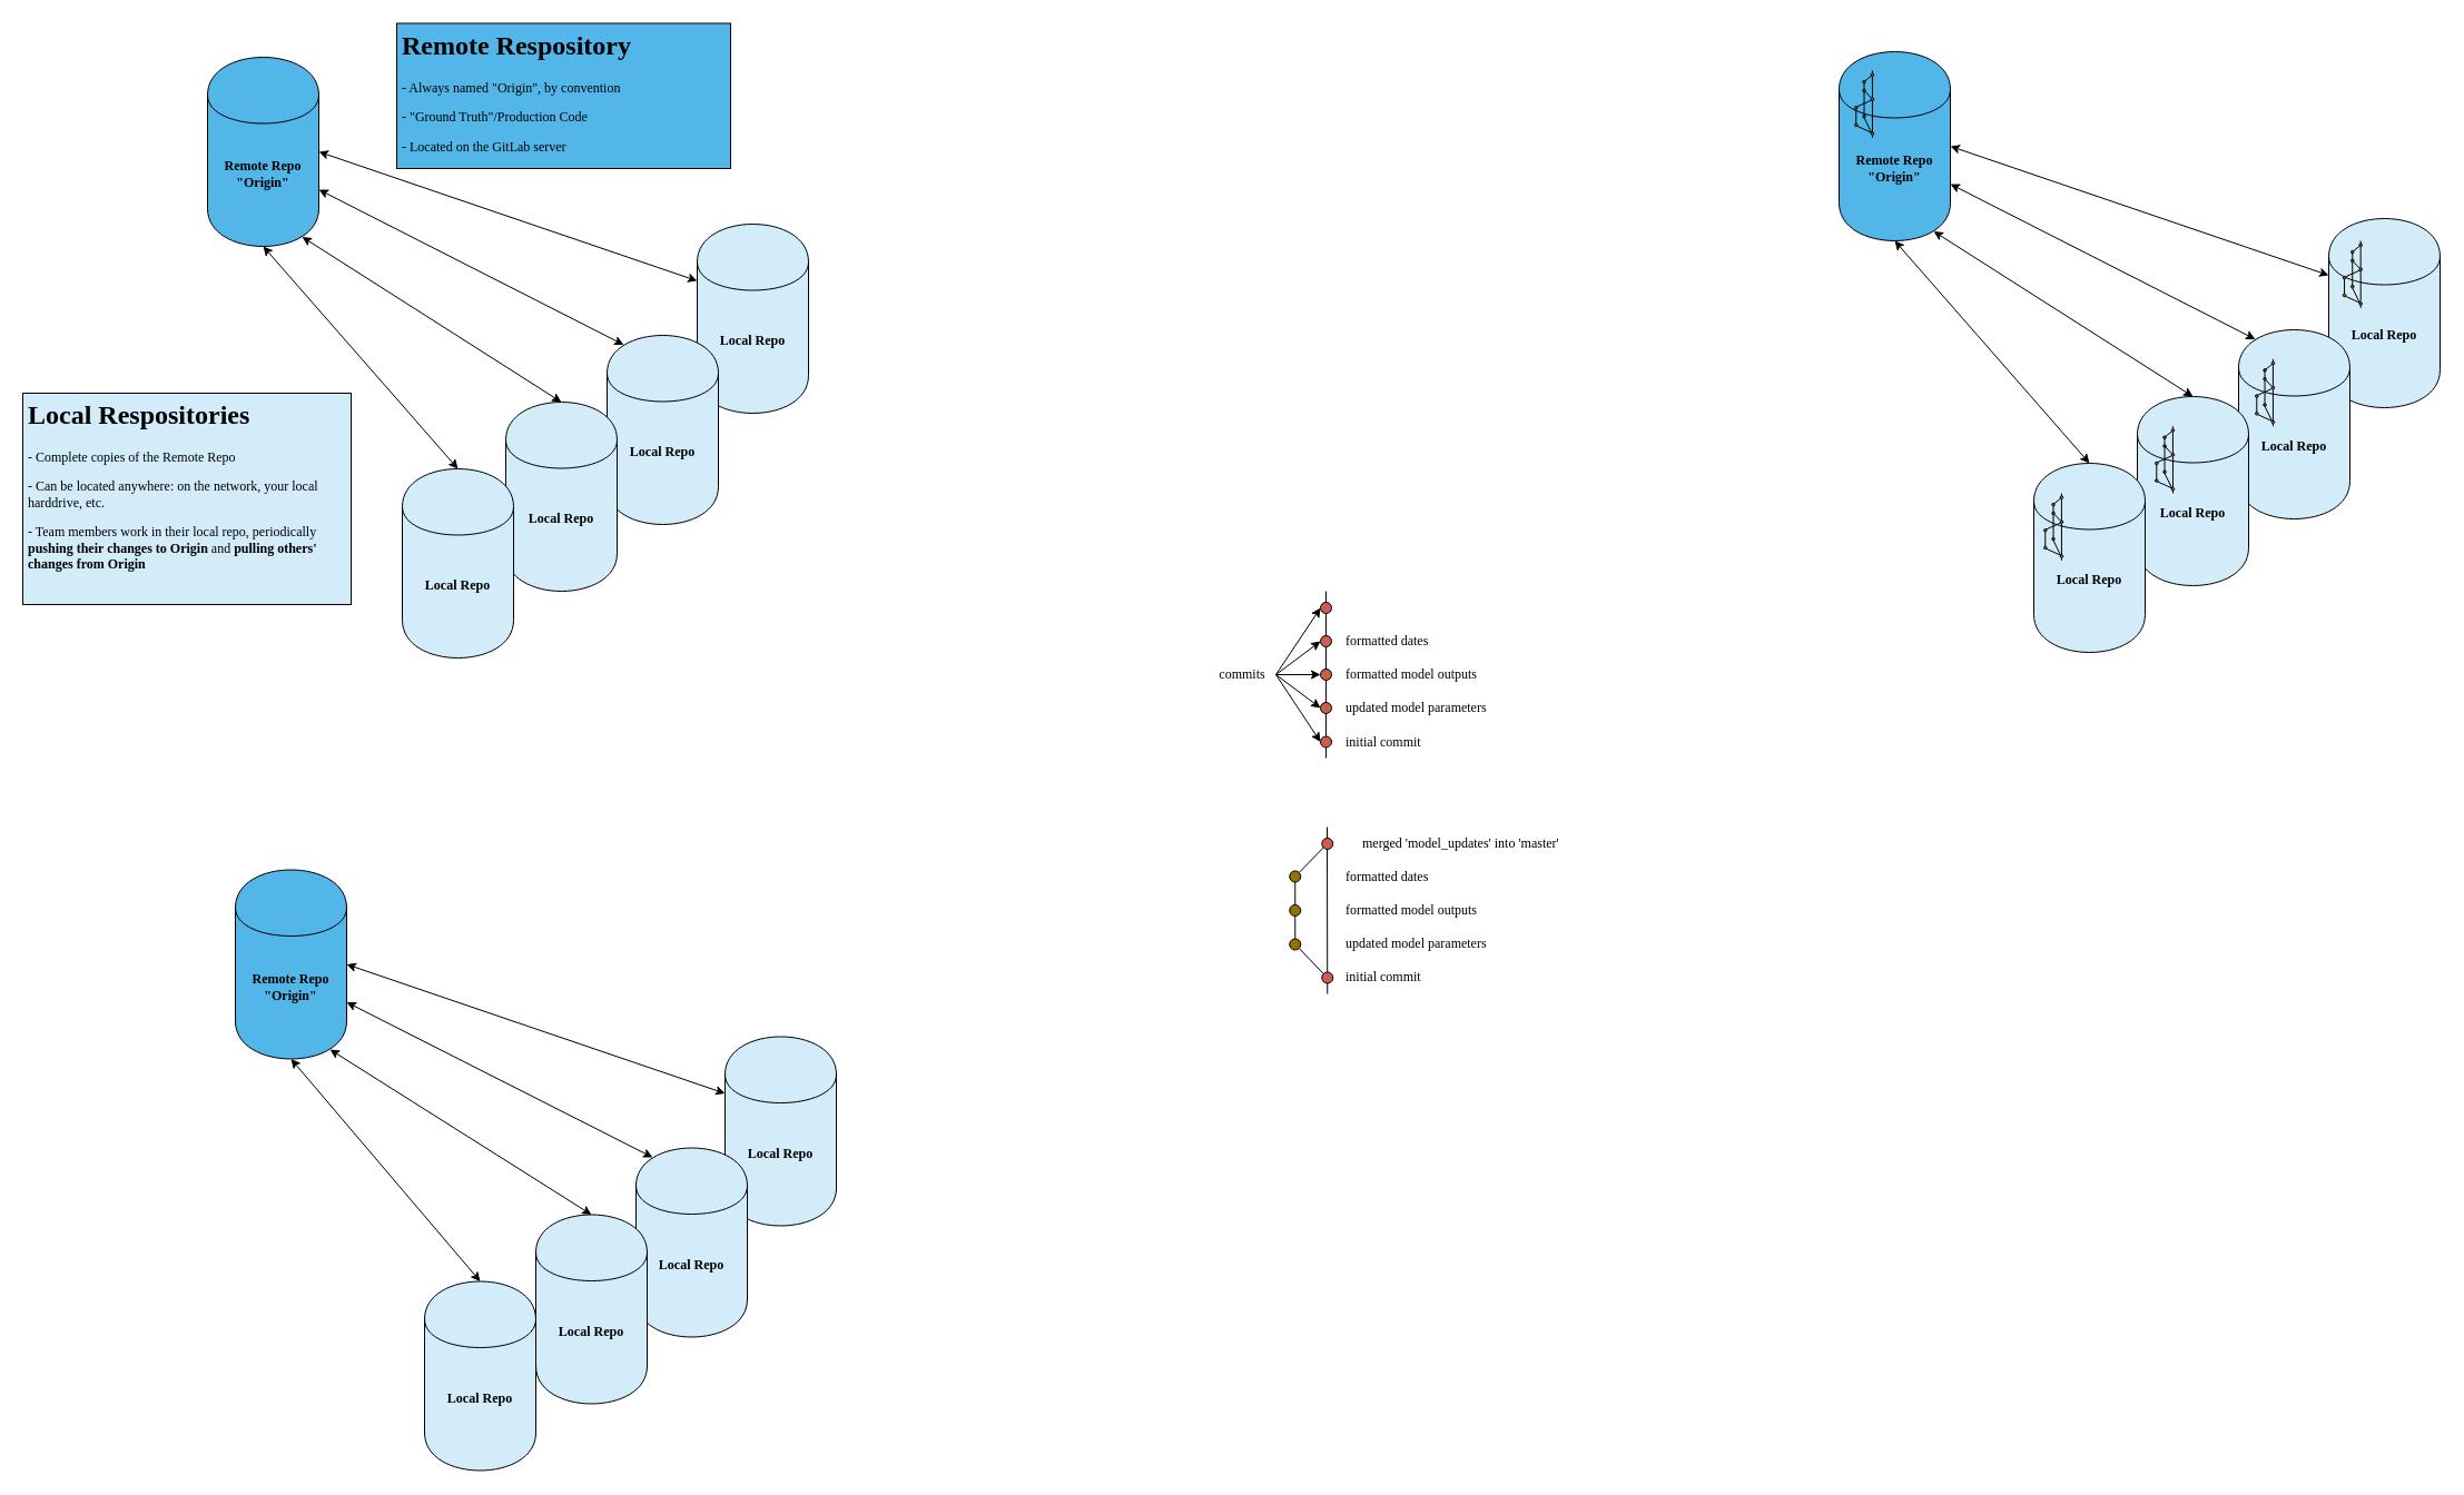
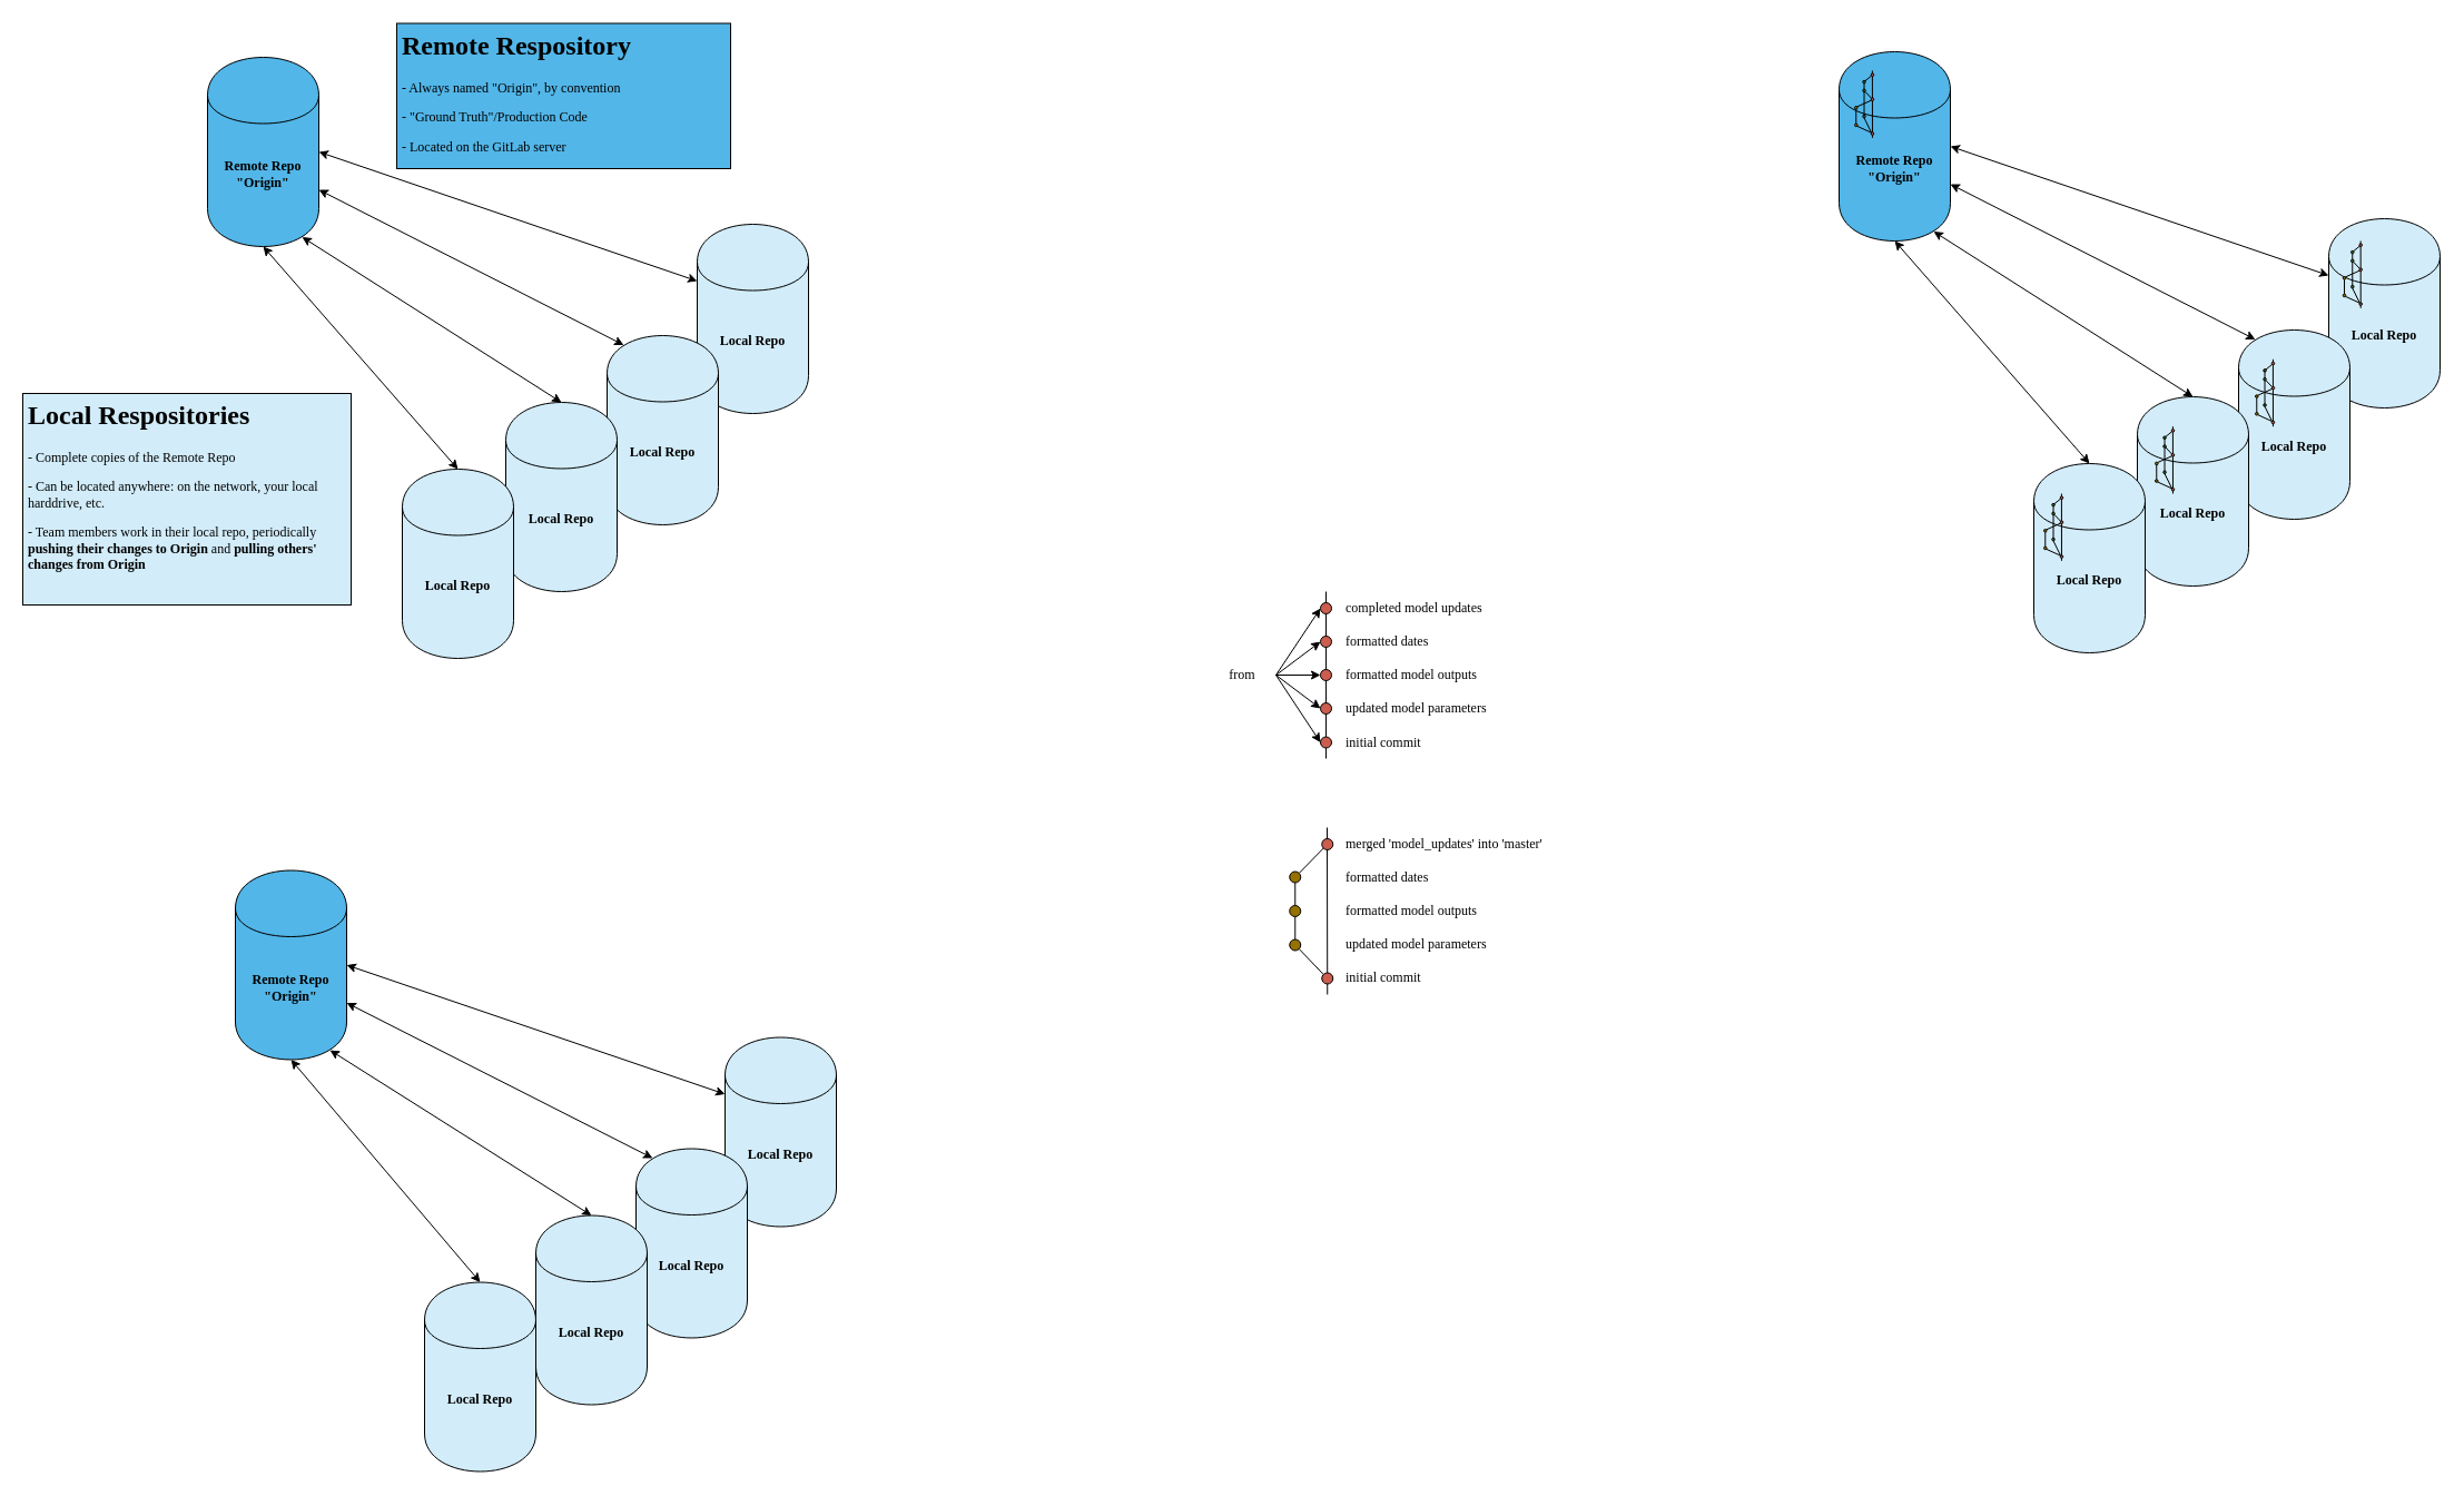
+ <mxCell id="46" value="&lt;font face=&quot;Lucida Console&quot;&gt;completed model updates&lt;/font&gt;" style="text;html=1;strokeColor=none;fillColor=none;align=left;verticalAlign=middle;whiteSpace=wrap;rounded=0;" parent="1" vertex="1"><mxGeometry x="1206.63" y="536" width="189.37" height="20" as="geometry" /></mxCell>
- <mxCell id="25" value="&lt;font face=&quot;Lucida Console&quot;&gt;commits&lt;/font&gt;" style="text;html=1;strokeColor=none;fillColor=none;align=center;verticalAlign=middle;whiteSpace=wrap;rounded=0;" parent="1" vertex="1"><mxGeometry x="1086" y="596" width="60" height="20" as="geometry" /></mxCell>
+ <mxCell id="25" value="&lt;font face=&quot;Lucida Console&quot;&gt;from&lt;/font&gt;" style="text;html=1;strokeColor=none;fillColor=none;align=center;verticalAlign=middle;whiteSpace=wrap;rounded=0;" parent="1" vertex="1"><mxGeometry x="1086" y="596" width="60" height="20" as="geometry" /></mxCell>
- <mxCell id="51" value="&lt;font face=&quot;Lucida Console&quot;&gt;merged 'model_updates' into 'master'&lt;/font&gt;" style="text;html=1;strokeColor=none;fillColor=none;align=left;verticalAlign=middle;whiteSpace=wrap;rounded=0;" parent="1" vertex="1"><mxGeometry x="1221.63" y="747.75" width="269.37" height="20" as="geometry" /></mxCell>
+ <mxCell id="51" value="&lt;font face=&quot;Lucida Console&quot;&gt;merged 'model_updates' into 'master'&lt;/font&gt;" style="text;html=1;strokeColor=none;fillColor=none;align=left;verticalAlign=middle;whiteSpace=wrap;rounded=0;" parent="1" vertex="1"><mxGeometry x="1206.63" y="747.75" width="269.37" height="20" as="geometry" /></mxCell>
